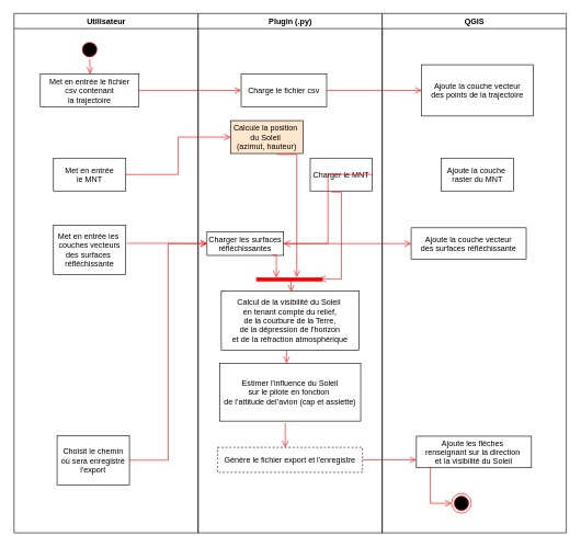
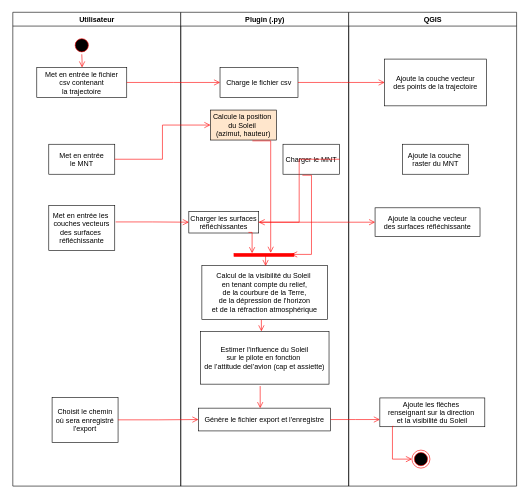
- <mxCell id="36" value="" style="edgeStyle=elbowEdgeStyle;elbow=horizontal;verticalAlign=bottom;endArrow=open;endSize=8;strokeColor=#FF0000;endFill=1;rounded=0;exitX=1;exitY=0.5;exitDx=0;exitDy=0;" edge="1" parent="1" source="8" target="15"><mxGeometry x="484.5" y="148" as="geometry"><mxPoint x="326" y="700" as="targetPoint" /><mxPoint x="441" y="380" as="sourcePoint" /></mxGeometry></mxCell>
+ <mxCell id="36" value="" style="edgeStyle=elbowEdgeStyle;elbow=horizontal;verticalAlign=bottom;endArrow=open;endSize=8;strokeColor=#FF0000;endFill=1;rounded=0;exitX=1;exitY=0.5;exitDx=0;exitDy=0;entryX=0;entryY=0.5;entryDx=0;entryDy=0;" edge="1" parent="1" source="8" target="17"><mxGeometry x="484.5" y="148" as="geometry"><mxPoint x="326" y="700" as="targetPoint" /><mxPoint x="441" y="380" as="sourcePoint" /></mxGeometry></mxCell>
- <mxCell id="17" value="Génère le fichier export et l'enregistre" style="dashed=1;" vertex="1" parent="9"><mxGeometry x="29.5" y="660" width="220.5" height="38" as="geometry" /></mxCell>
+ <mxCell id="17" value="Génère le fichier export et l'enregistre" style="" vertex="1" parent="9"><mxGeometry x="29.5" y="660" width="220.5" height="38" as="geometry" /></mxCell>
